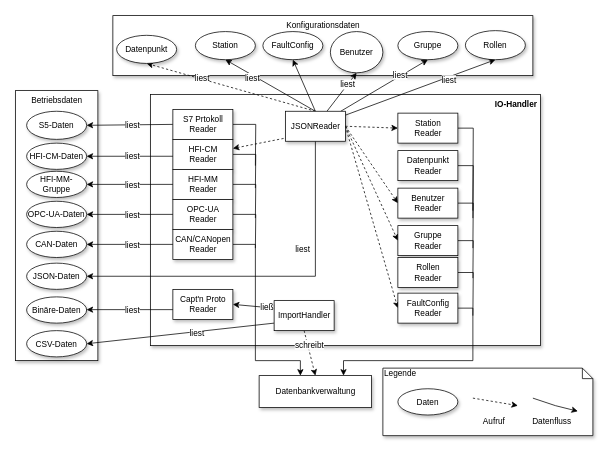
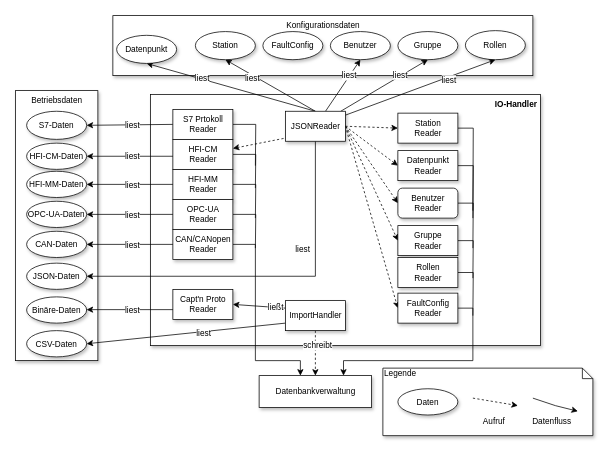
- <mxCell id="57" value="Benutzer" style="ellipse;whiteSpace=wrap;html=1;rounded=0;shadow=1;gradientColor=none;fontSize=11;align=center;" vertex="1" parent="1"><mxGeometry x="440" y="41.25" width="70" height="55" as="geometry" /></mxCell>
+ <mxCell id="57" value="Benutzer" style="ellipse;whiteSpace=wrap;html=1;rounded=0;shadow=1;gradientColor=none;fontSize=11;align=center;" vertex="1" parent="1"><mxGeometry x="440" y="41.25" width="80" height="37.5" as="geometry" /></mxCell>
- <mxCell id="44" style="edgeStyle=none;rounded=0;orthogonalLoop=1;jettySize=auto;html=1;exitX=0.5;exitY=0;exitDx=0;exitDy=0;entryX=0.5;entryY=1;entryDx=0;entryDy=0;startArrow=none;startFill=0;endArrow=classic;endFill=1;fontSize=11;" edge="1" parent="1" source="51" target="81"><mxGeometry relative="1" as="geometry" /></mxCell>
- <mxCell id="34" style="edgeStyle=none;rounded=0;orthogonalLoop=1;jettySize=auto;html=1;exitX=0.5;exitY=0;exitDx=0;exitDy=0;entryX=0.5;entryY=1;entryDx=0;entryDy=0;startArrow=none;startFill=0;endArrow=classic;endFill=1;fontSize=11;dashed=1;" edge="1" parent="1" source="51" target="55"><mxGeometry relative="1" as="geometry" /></mxCell>
+ <mxCell id="34" style="edgeStyle=none;rounded=0;orthogonalLoop=1;jettySize=auto;html=1;exitX=0.5;exitY=0;exitDx=0;exitDy=0;entryX=0.5;entryY=1;entryDx=0;entryDy=0;startArrow=none;startFill=0;endArrow=classic;endFill=1;fontSize=11;" edge="1" parent="1" source="51" target="55"><mxGeometry relative="1" as="geometry" /></mxCell>
- <mxCell id="17" value="S5-Daten" style="ellipse;whiteSpace=wrap;html=1;rounded=0;shadow=1;gradientColor=none;fontSize=11;align=center;" vertex="1" parent="1"><mxGeometry x="35" y="147.5" width="80" height="37.5" as="geometry" /></mxCell>
+ <mxCell id="17" value="S7-Daten" style="ellipse;whiteSpace=wrap;html=1;rounded=0;shadow=1;gradientColor=none;fontSize=11;align=center;" vertex="1" parent="1"><mxGeometry x="35" y="147.5" width="80" height="37.5" as="geometry" /></mxCell>
+ <mxCell id="46" style="edgeStyle=none;rounded=0;orthogonalLoop=1;jettySize=auto;html=1;exitX=1;exitY=0.5;exitDx=0;exitDy=0;entryX=0;entryY=0.5;entryDx=0;entryDy=0;dashed=1;startArrow=none;startFill=0;endArrow=classic;endFill=1;fontSize=11;" edge="1" parent="1" source="51" target="70"><mxGeometry relative="1" as="geometry" /></mxCell>
- <mxCell id="23" value="HFI-MM-Gruppe" style="ellipse;whiteSpace=wrap;html=1;rounded=0;shadow=1;gradientColor=none;fontSize=11;align=center;" vertex="1" parent="1"><mxGeometry x="35" y="227.5" width="80" height="35" as="geometry" /></mxCell>
+ <mxCell id="23" value="HFI-MM-Daten" style="ellipse;whiteSpace=wrap;html=1;rounded=0;shadow=1;gradientColor=none;fontSize=11;align=center;" vertex="1" parent="1"><mxGeometry x="35" y="227.5" width="80" height="35" as="geometry" /></mxCell>
- <mxCell id="72" value="&lt;div&gt;Benutzer&lt;/div&gt;&lt;div&gt;Reader&lt;/div&gt;" style="html=1;rounded=0;shadow=1;gradientColor=none;fontSize=11;align=center;" vertex="1" parent="1"><mxGeometry x="530" y="250" width="80" height="40" as="geometry" /></mxCell>
+ <mxCell id="72" value="&lt;div&gt;Benutzer&lt;/div&gt;&lt;div&gt;Reader&lt;/div&gt;" style="html=1;shadow=1;gradientColor=none;fontSize=11;align=center;rounded=1;" vertex="1" parent="1"><mxGeometry x="530" y="250" width="80" height="40" as="geometry" /></mxCell>
- <mxCell id="66" value="ImportHandler" style="html=1;rounded=0;shadow=1;gradientColor=none;fontSize=11;align=center;" vertex="1" parent="1"><mxGeometry x="365" y="400" width="80" height="40" as="geometry" /></mxCell>
+ <mxCell id="66" value="ImportHandler" style="html=1;rounded=0;shadow=1;gradientColor=none;fontSize=11;align=center;" vertex="1" parent="1"><mxGeometry x="380" y="400" width="80" height="40" as="geometry" /></mxCell>
